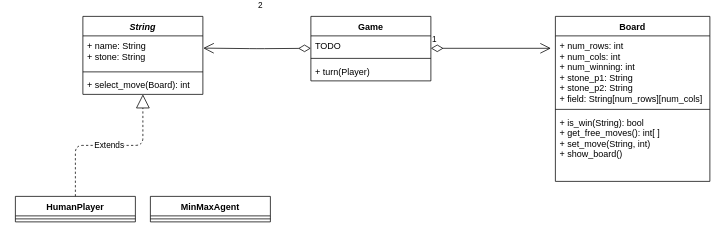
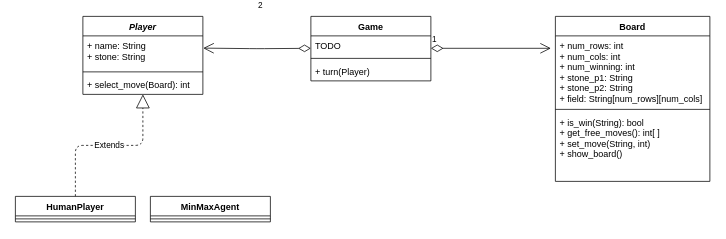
- <mxCell id="12" value="String" style="swimlane;fontStyle=3;align=center;verticalAlign=top;childLayout=stackLayout;horizontal=1;startSize=26;horizontalStack=0;resizeParent=1;resizeParentMax=0;resizeLast=0;collapsible=1;marginBottom=0;" parent="1" vertex="1"><mxGeometry x="110" y="20" width="160" height="104" as="geometry"><mxRectangle x="480" y="180" width="70" height="26" as="alternateBounds" /></mxGeometry></mxCell>
+ <mxCell id="12" value="Player" style="swimlane;fontStyle=3;align=center;verticalAlign=top;childLayout=stackLayout;horizontal=1;startSize=26;horizontalStack=0;resizeParent=1;resizeParentMax=0;resizeLast=0;collapsible=1;marginBottom=0;" parent="1" vertex="1"><mxGeometry x="110" y="20" width="160" height="104" as="geometry"><mxRectangle x="480" y="180" width="70" height="26" as="alternateBounds" /></mxGeometry></mxCell>
